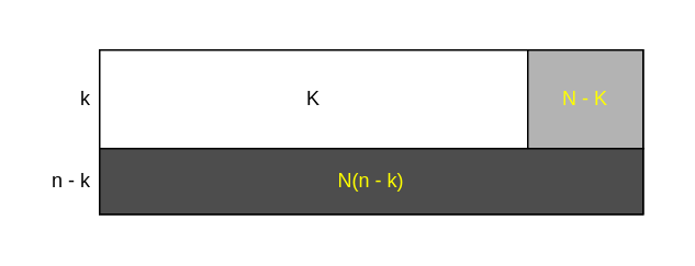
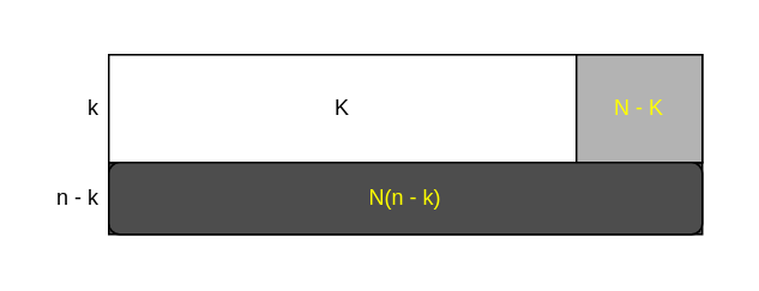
- <mxCell id="7" value="N(n - k)" style="rounded=0;whiteSpace=wrap;strokeColor=default;strokeWidth=1;fontSize=12;fontColor=#FFFF00;fillColor=#4D4D4D;horizontal=1;html=1;verticalAlign=middle;labelPosition=center;verticalLabelPosition=middle;align=center;" vertex="1" parent="1"><mxGeometry x="60" y="90" width="330" height="40" as="geometry" /></mxCell>
+ <mxCell id="7" value="N(n - k)" style="whiteSpace=wrap;strokeColor=default;strokeWidth=1;fontSize=12;fontColor=#FFFF00;fillColor=#4D4D4D;horizontal=1;html=1;verticalAlign=middle;labelPosition=center;verticalLabelPosition=middle;align=center;rounded=1;" vertex="1" parent="1"><mxGeometry x="60" y="90" width="330" height="40" as="geometry" /></mxCell>
